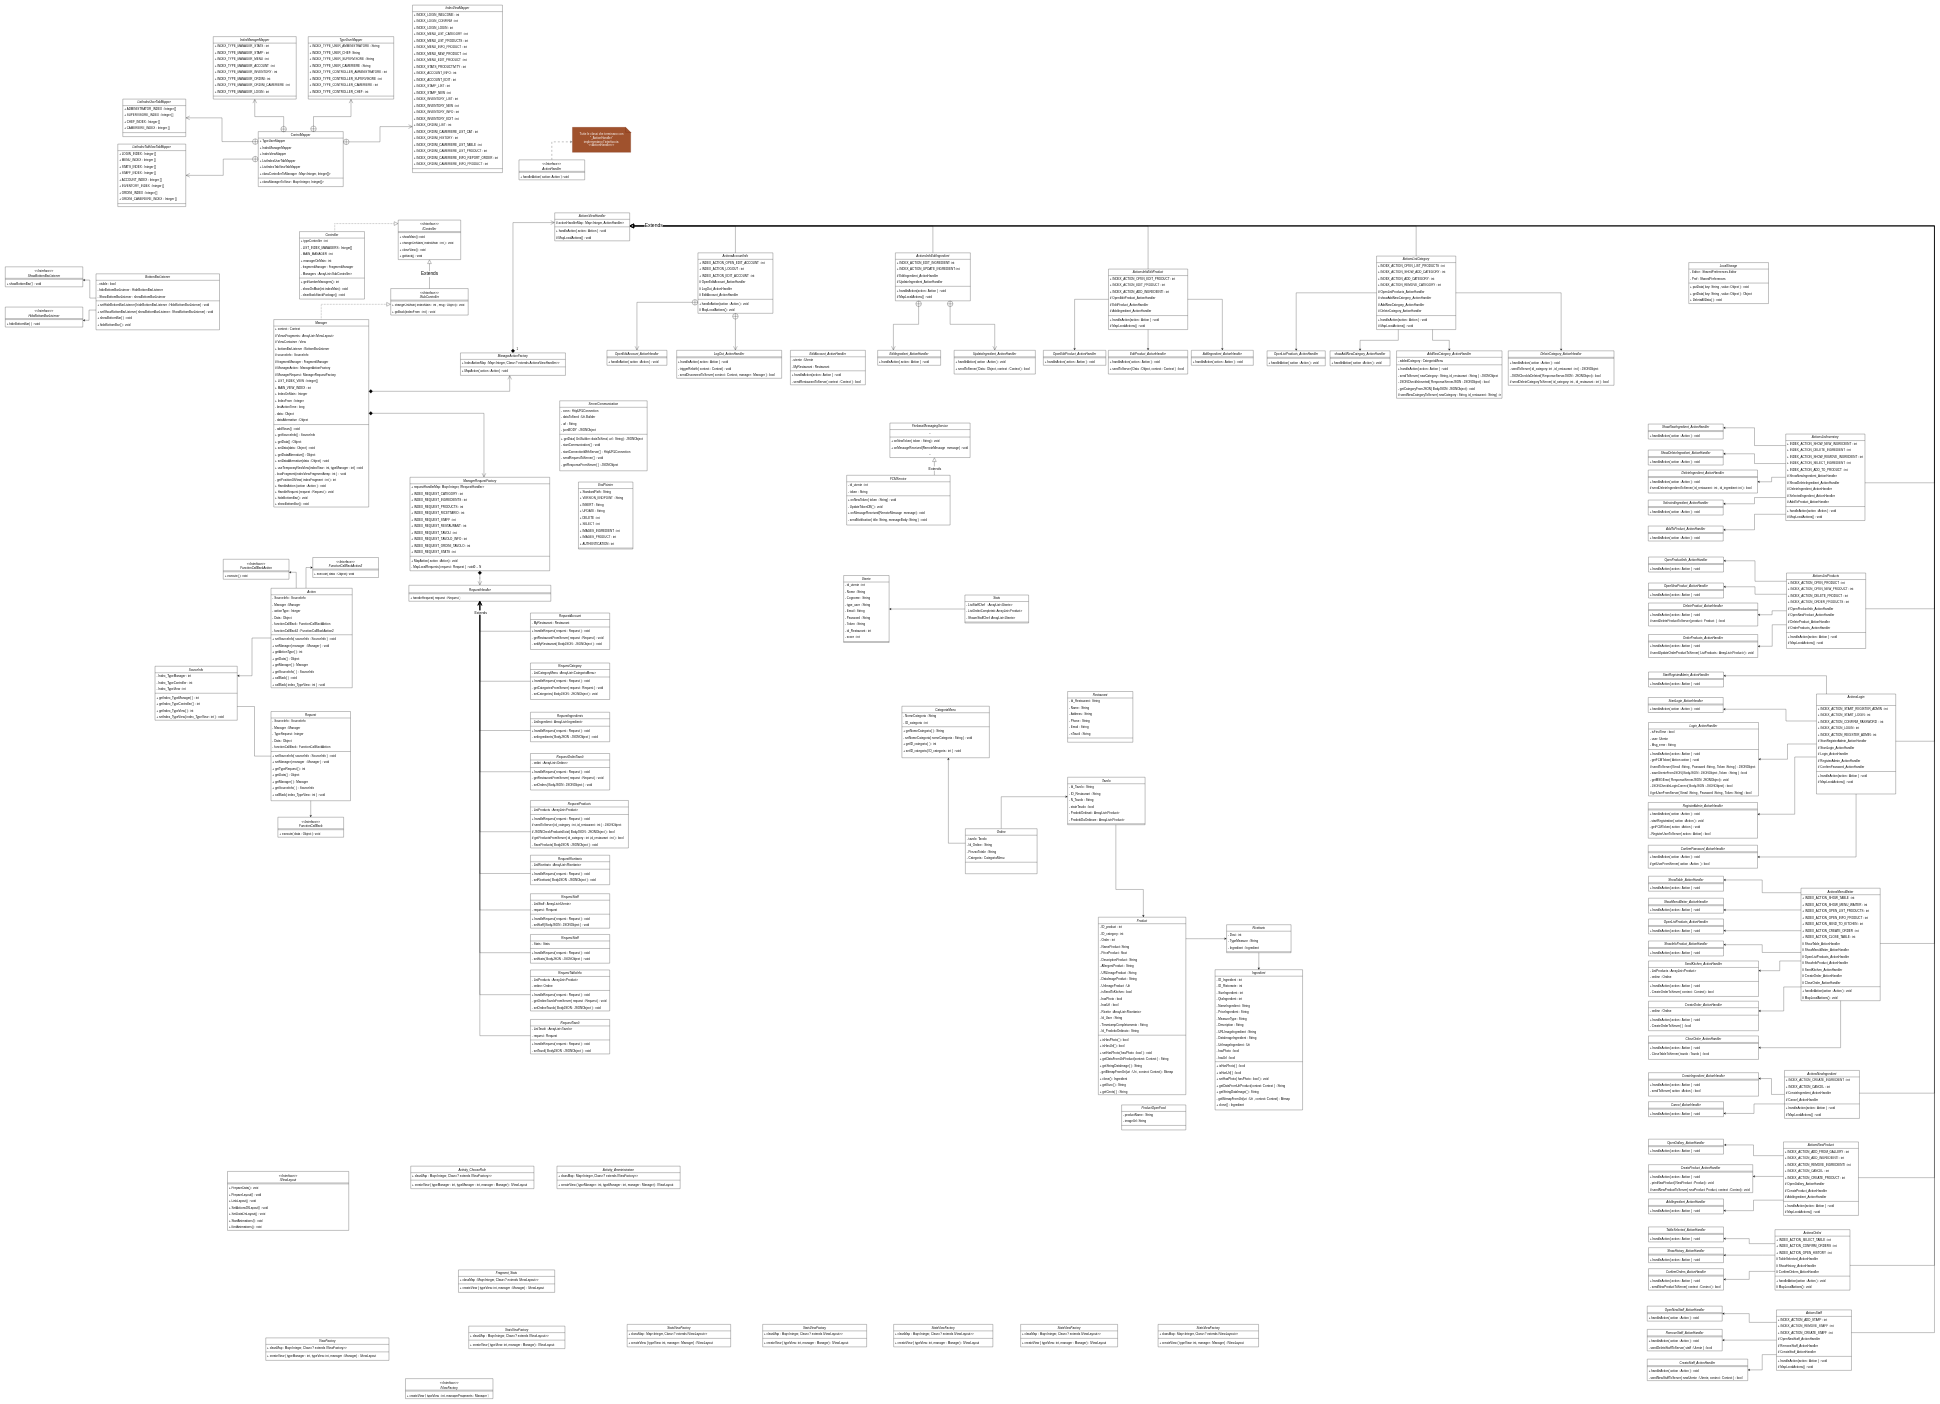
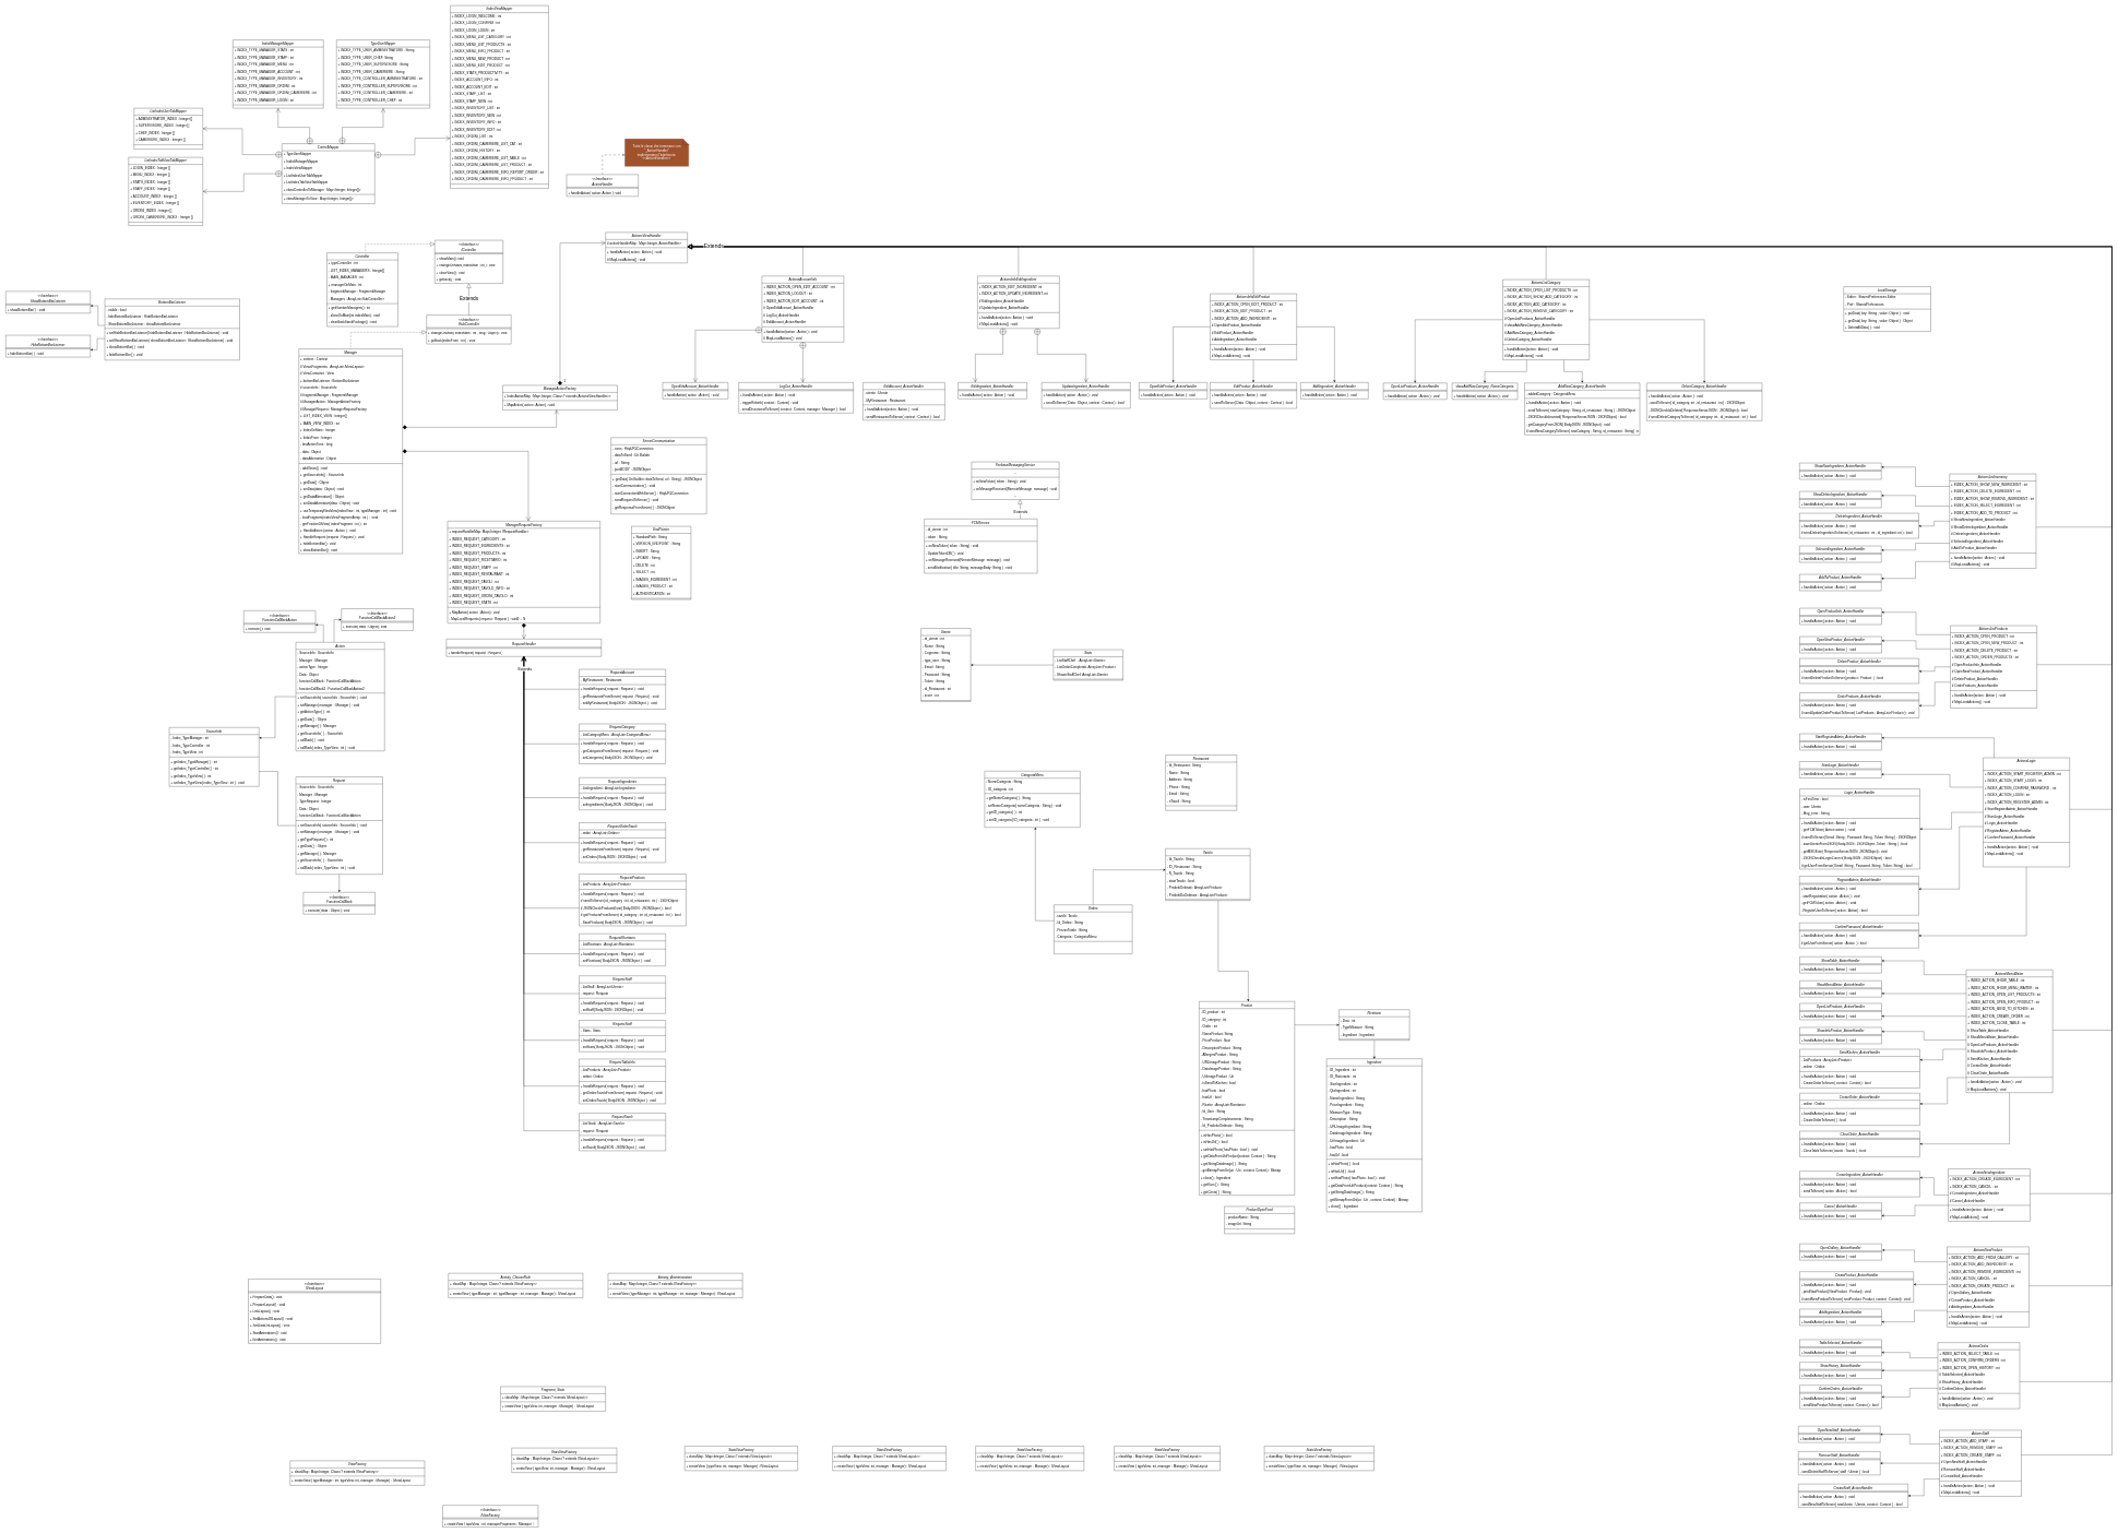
- <mxCell id="386" value="showAddNewCategory_ActionHandler" style="swimlane;fontStyle=2;align=center;verticalAlign=top;childLayout=stackLayout;horizontal=1;startSize=26;horizontalStack=0;resizeParent=1;resizeLast=0;collapsible=1;marginBottom=0;rounded=0;shadow=0;strokeWidth=1;" parent="1" vertex="1"><mxGeometry x="5320" y="1403" width="240" height="60" as="geometry"><mxRectangle x="230" y="140" width="160" height="26" as="alternateBounds" /></mxGeometry></mxCell>
+ <mxCell id="386" value="showAddNewCategory_NomeCategoria" style="swimlane;fontStyle=2;align=center;verticalAlign=top;childLayout=stackLayout;horizontal=1;startSize=26;horizontalStack=0;resizeParent=1;resizeLast=0;collapsible=1;marginBottom=0;rounded=0;shadow=0;strokeWidth=1;" parent="1" vertex="1"><mxGeometry x="5320" y="1403" width="240" height="60" as="geometry"><mxRectangle x="230" y="140" width="160" height="26" as="alternateBounds" /></mxGeometry></mxCell>
